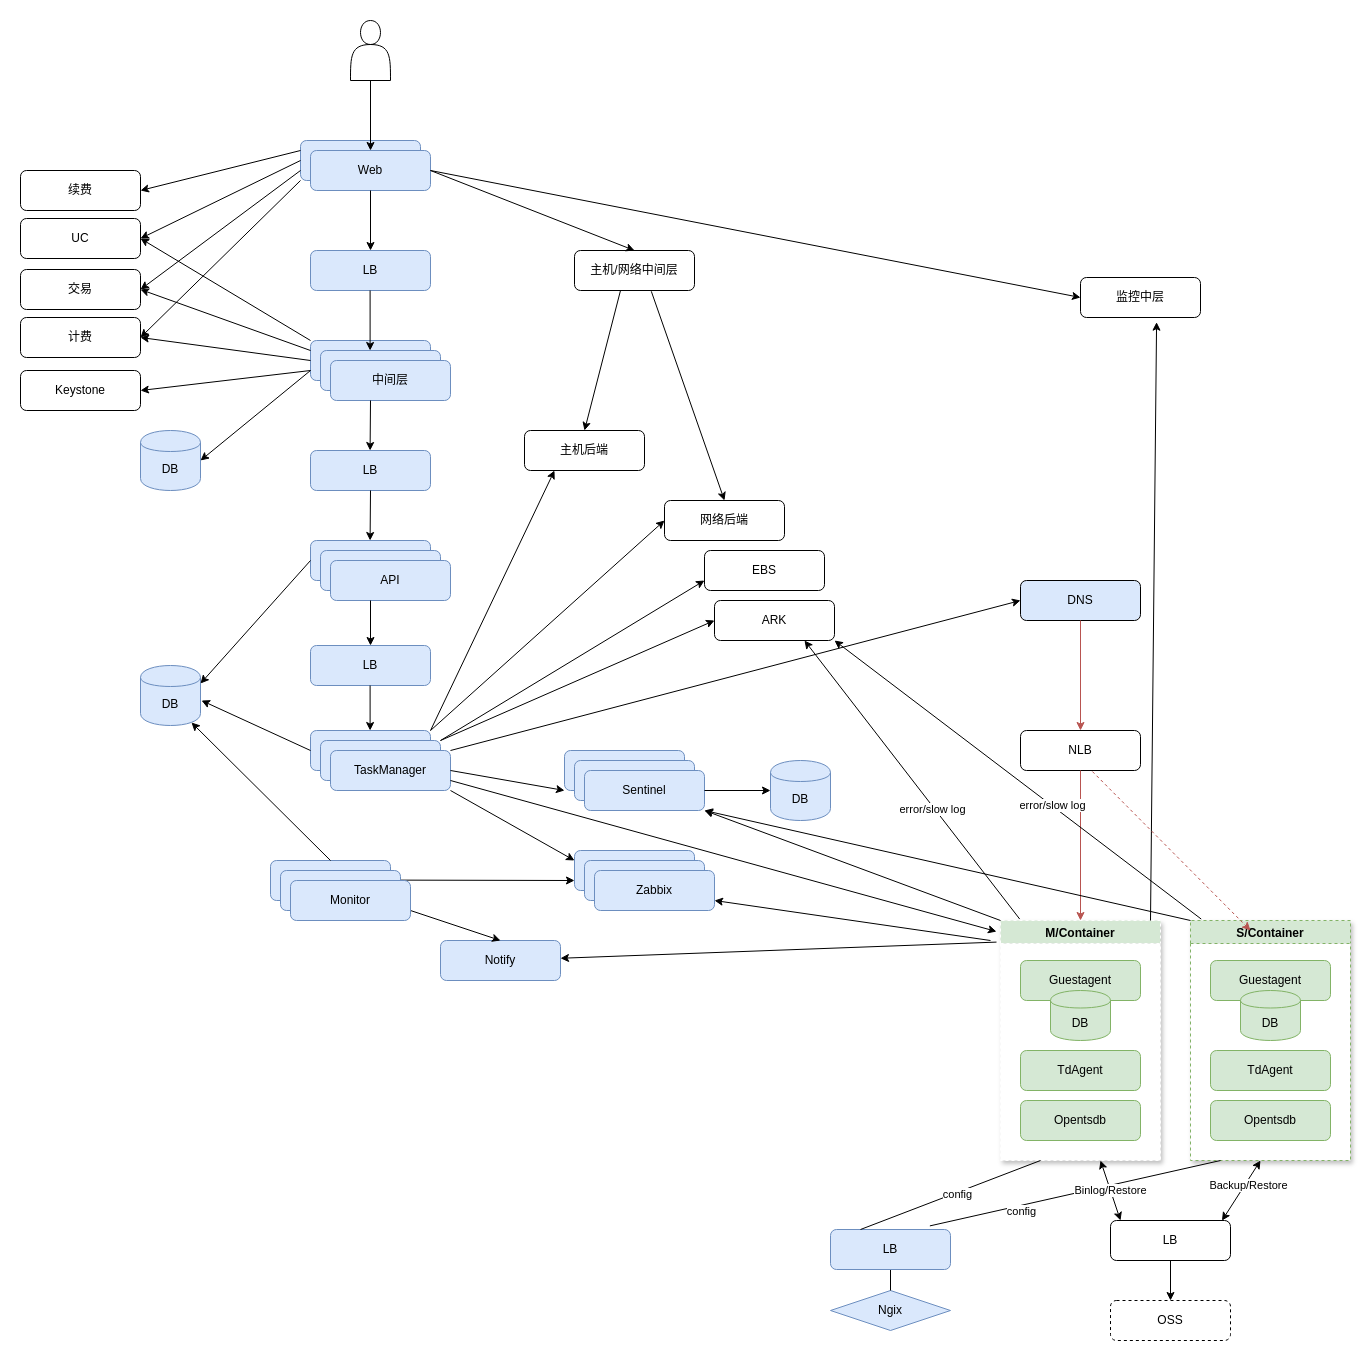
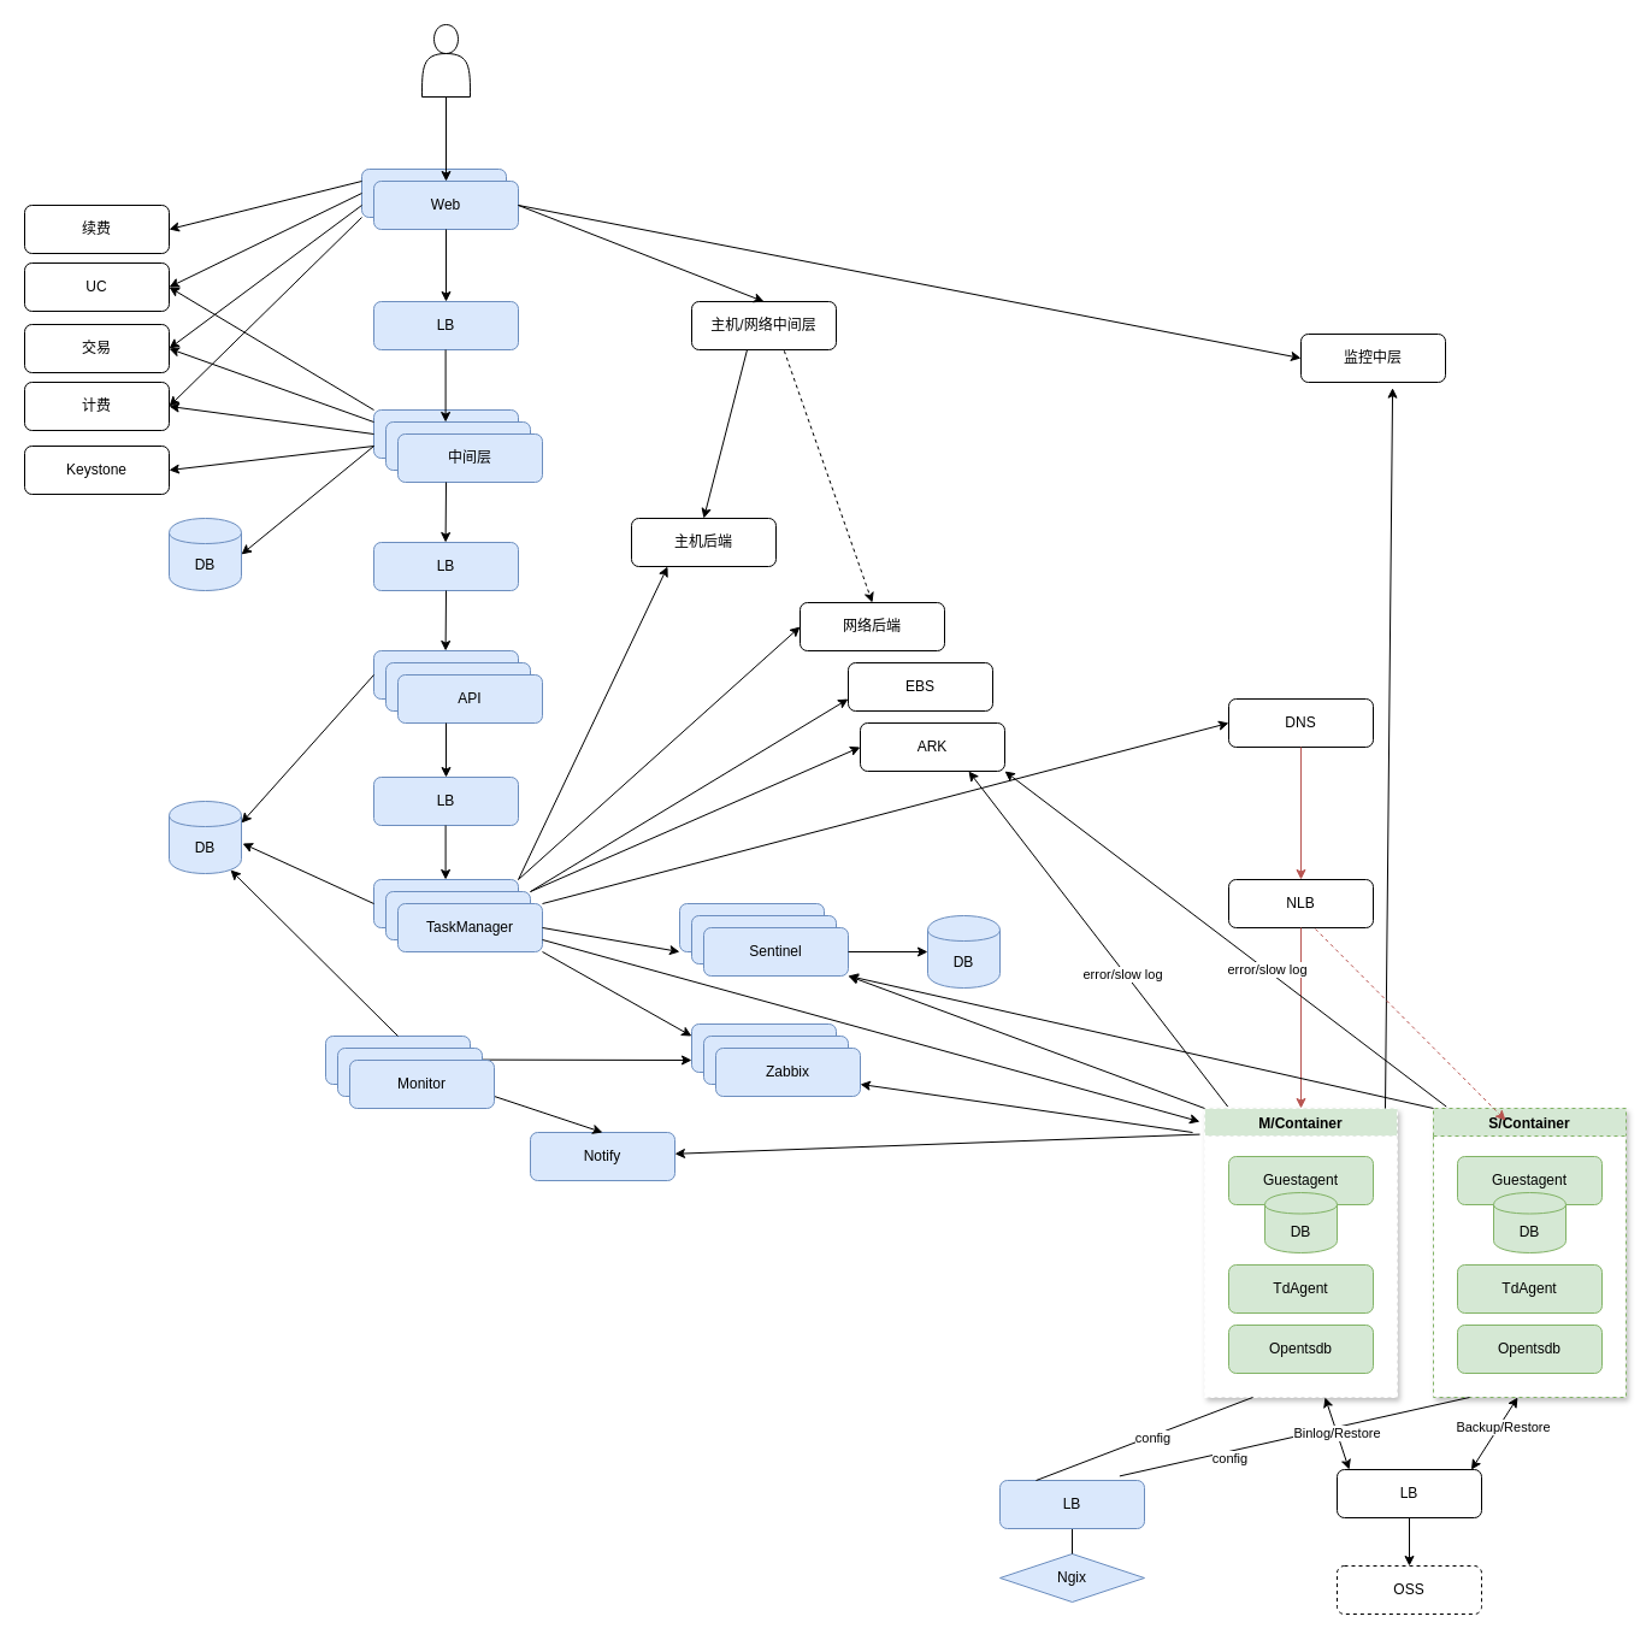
- <mxCell id="68" value="" style="endArrow=classic;html=1;entryX=0.5;entryY=0;entryDx=0;entryDy=0;exitX=0.64;exitY=1.02;exitDx=0;exitDy=0;exitPerimeter=0;" parent="1" source="62" target="65" edge="1"><mxGeometry width="50" height="50" relative="1" as="geometry"><mxPoint x="630" y="300" as="sourcePoint" /><mxPoint x="590" y="360" as="targetPoint" /></mxGeometry></mxCell>
+ <mxCell id="68" value="" style="endArrow=classic;html=1;entryX=0.5;entryY=0;entryDx=0;entryDy=0;exitX=0.64;exitY=1.02;exitDx=0;exitDy=0;exitPerimeter=0;dashed=1;" parent="1" source="62" target="65" edge="1"><mxGeometry width="50" height="50" relative="1" as="geometry"><mxPoint x="630" y="300" as="sourcePoint" /><mxPoint x="590" y="360" as="targetPoint" /></mxGeometry></mxCell>
- <mxCell id="45" value="DNS" style="rounded=1;whiteSpace=wrap;html=1;fontSize=12;glass=0;strokeWidth=1;shadow=0;fillColor=#dae8fc;" parent="1" vertex="1"><mxGeometry x="1020" y="580" width="120" height="40" as="geometry" /></mxCell>
+ <mxCell id="45" value="DNS" style="rounded=1;whiteSpace=wrap;html=1;fontSize=12;glass=0;strokeWidth=1;shadow=0;" parent="1" vertex="1"><mxGeometry x="1020" y="580" width="120" height="40" as="geometry" /></mxCell>
